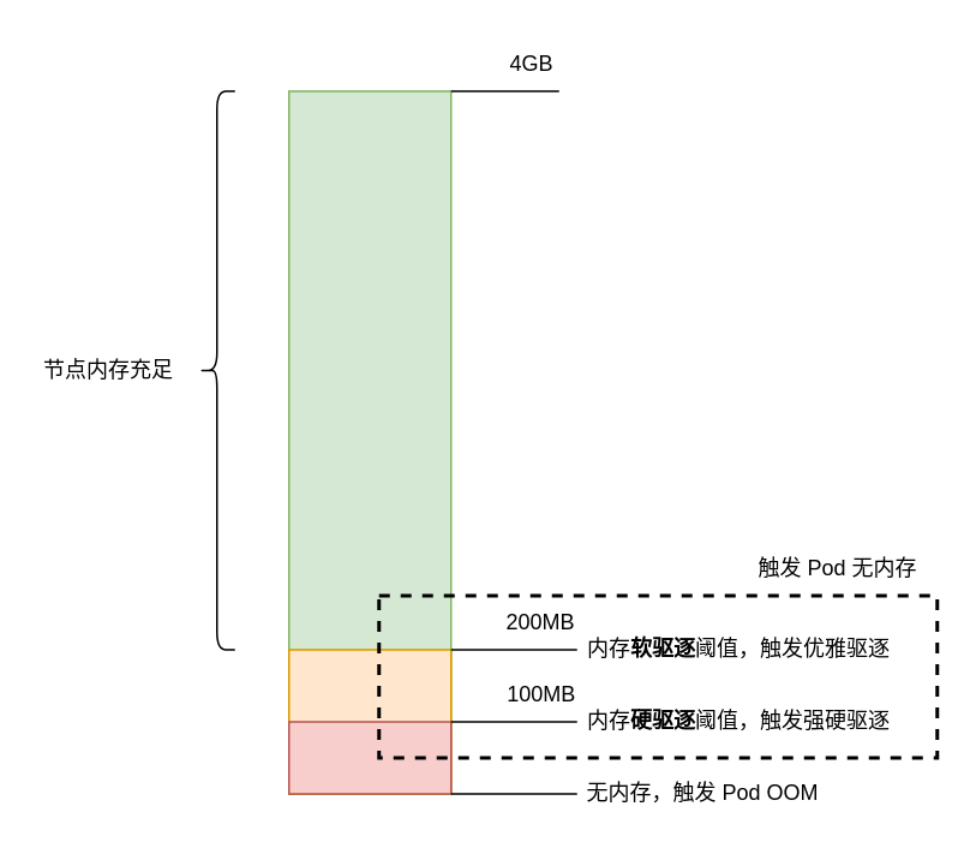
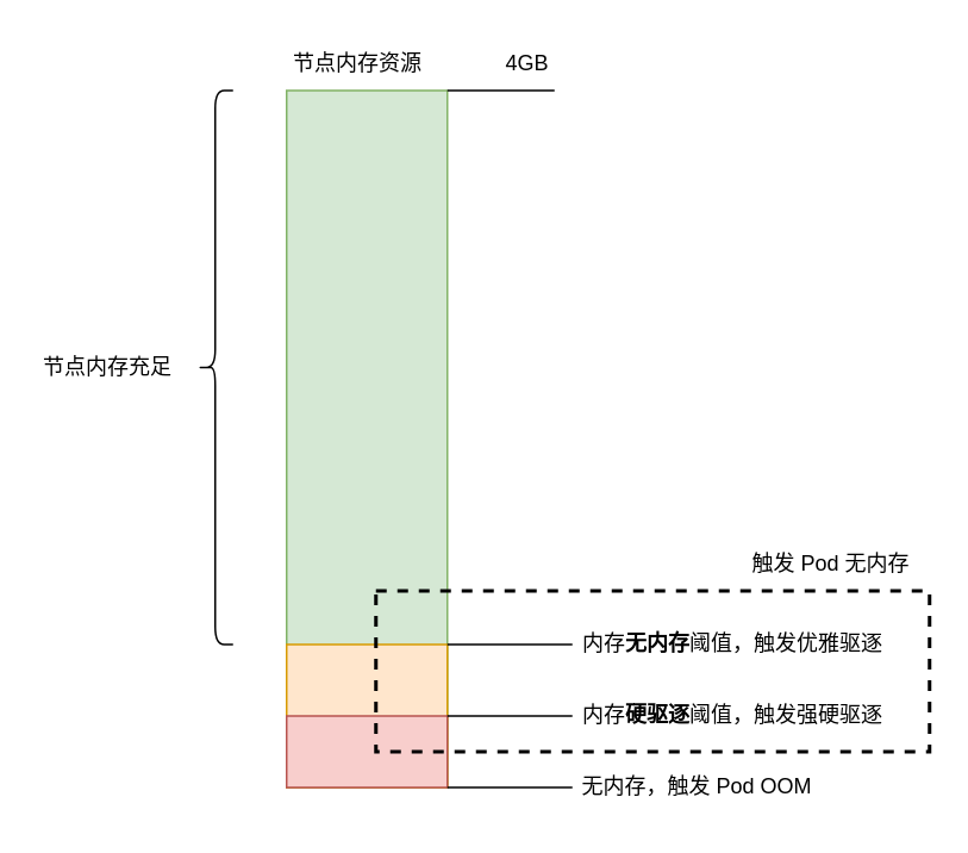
+ <mxCell id="3" value="节点内存资源" style="text;html=1;strokeColor=none;fillColor=none;align=center;verticalAlign=middle;whiteSpace=wrap;rounded=0;" vertex="1" parent="1"><mxGeometry x="160" y="20" width="80" height="30" as="geometry" /></mxCell>
- <mxCell id="14" value="200MB" style="text;html=1;strokeColor=none;fillColor=none;align=center;verticalAlign=middle;whiteSpace=wrap;rounded=0;" vertex="1" parent="1"><mxGeometry x="280" y="330" width="40" height="30" as="geometry" /></mxCell>
- <mxCell id="10" value="内存&lt;b&gt;软驱逐&lt;/b&gt;阈值，触发优雅驱逐" style="text;html=1;strokeColor=none;fillColor=none;align=center;verticalAlign=middle;whiteSpace=wrap;rounded=0;" vertex="1" parent="1"><mxGeometry x="320" y="345" width="180" height="30" as="geometry" /></mxCell>
+ <mxCell id="10" value="内存&lt;b&gt;无内存&lt;/b&gt;阈值，触发优雅驱逐" style="text;html=1;strokeColor=none;fillColor=none;align=center;verticalAlign=middle;whiteSpace=wrap;rounded=0;" vertex="1" parent="1"><mxGeometry x="320" y="345" width="180" height="30" as="geometry" /></mxCell>
- <mxCell id="15" value="100MB" style="text;html=1;strokeColor=none;fillColor=none;align=center;verticalAlign=middle;whiteSpace=wrap;rounded=0;" vertex="1" parent="1"><mxGeometry x="283" y="370" width="35" height="30" as="geometry" /></mxCell>
